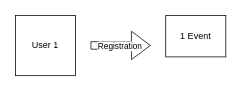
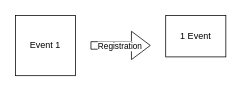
- <mxCell id="2" value="User 1" style="whiteSpace=wrap;html=1;aspect=fixed;" vertex="1" parent="1"><mxGeometry x="20" y="20" width="80" height="80" as="geometry" /></mxCell>
+ <mxCell id="2" value="Event 1" style="whiteSpace=wrap;html=1;aspect=fixed;" vertex="1" parent="1"><mxGeometry x="20" y="20" width="80" height="80" as="geometry" /></mxCell>
